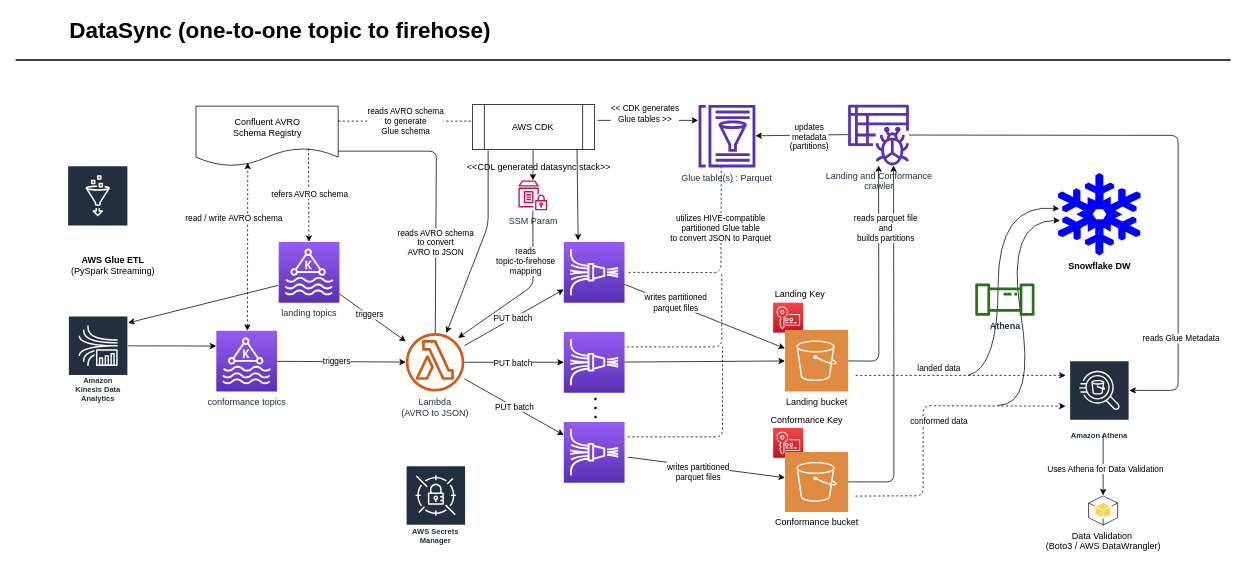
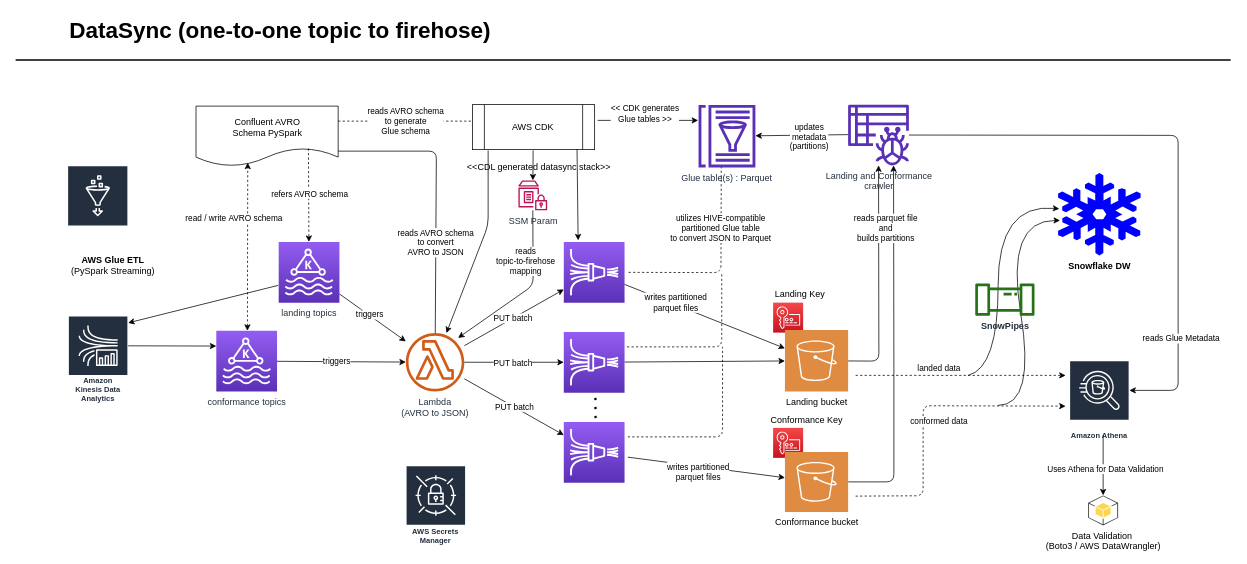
- <mxCell id="10" value="Confluent AVRO&lt;br&gt;Schema Registry" style="shape=document;whiteSpace=wrap;html=1;boundedLbl=1;" vertex="1" parent="1"><mxGeometry x="260.5" y="141" width="189.549" height="80" as="geometry" /></mxCell>
+ <mxCell id="10" value="Confluent AVRO&lt;br&gt;Schema PySpark" style="shape=document;whiteSpace=wrap;html=1;boundedLbl=1;" vertex="1" parent="1"><mxGeometry x="260.5" y="141" width="189.549" height="80" as="geometry" /></mxCell>
- <mxCell id="58" value="&lt;b&gt;Athena&lt;/b&gt;" style="outlineConnect=0;fontColor=#232F3E;gradientColor=none;fillColor=#277116;strokeColor=none;dashed=0;verticalLabelPosition=bottom;verticalAlign=top;align=center;html=1;fontSize=12;fontStyle=0;aspect=fixed;pointerEvents=1;shape=mxgraph.aws4.iot_analytics_pipeline;" vertex="1" parent="1"><mxGeometry x="1299" y="377.43" width="80" height="43.07" as="geometry" /></mxCell>
+ <mxCell id="58" value="&lt;b&gt;SnowPipes&lt;/b&gt;" style="outlineConnect=0;fontColor=#232F3E;gradientColor=none;fillColor=#277116;strokeColor=none;dashed=0;verticalLabelPosition=bottom;verticalAlign=top;align=center;html=1;fontSize=12;fontStyle=0;aspect=fixed;pointerEvents=1;shape=mxgraph.aws4.iot_analytics_pipeline;" vertex="1" parent="1"><mxGeometry x="1299" y="377.43" width="80" height="43.07" as="geometry" /></mxCell>
